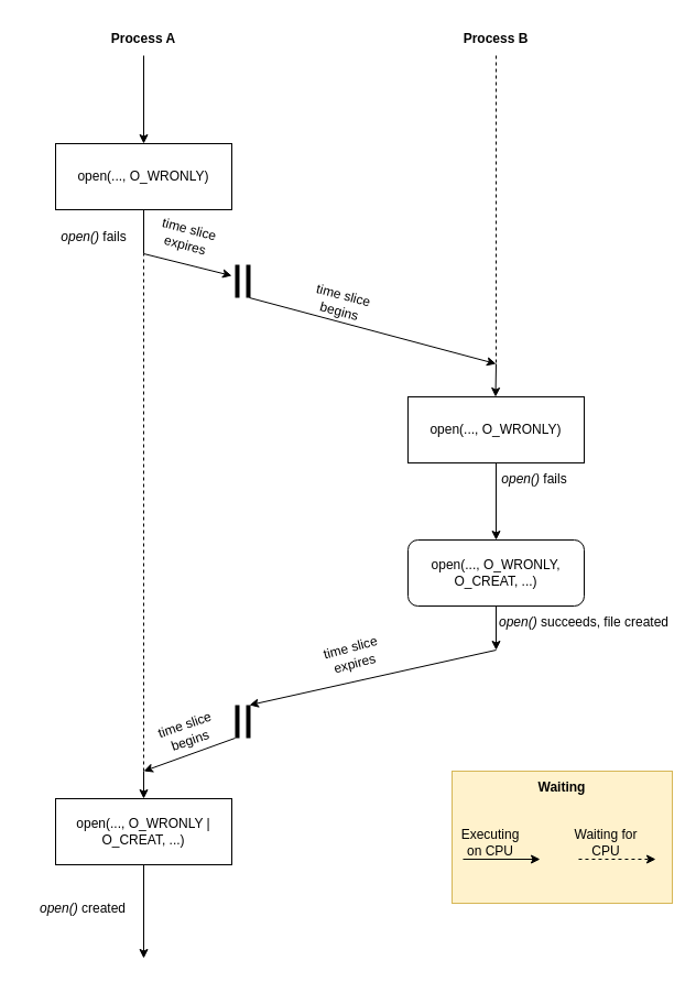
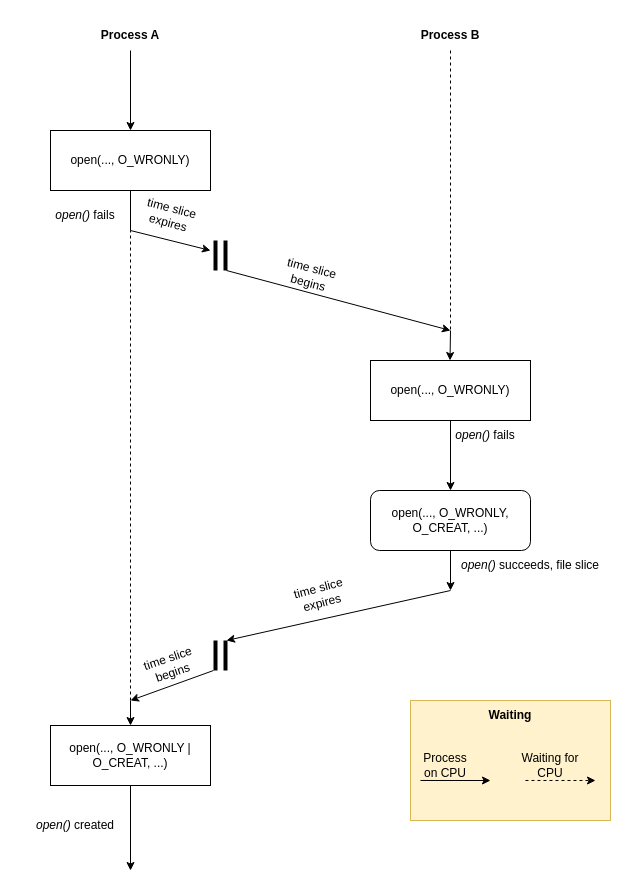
- <mxCell id="29" value="&lt;i&gt;open() &lt;/i&gt;succeeds, file created" style="text;html=1;align=center;verticalAlign=middle;whiteSpace=wrap;rounded=0;" vertex="1" parent="1"><mxGeometry x="450" y="550" width="160" height="30" as="geometry" /></mxCell>
+ <mxCell id="29" value="&lt;i&gt;open() &lt;/i&gt;succeeds, file slice" style="text;html=1;align=center;verticalAlign=middle;whiteSpace=wrap;rounded=0;" vertex="1" parent="1"><mxGeometry x="450" y="550" width="160" height="30" as="geometry" /></mxCell>
- <mxCell id="33" value="Executing on CPU" style="text;html=1;align=center;verticalAlign=middle;whiteSpace=wrap;rounded=0;" vertex="1" parent="1"><mxGeometry x="415" y="750" width="60" height="30" as="geometry" /></mxCell>
+ <mxCell id="33" value="Process on CPU" style="text;html=1;align=center;verticalAlign=middle;whiteSpace=wrap;rounded=0;" vertex="1" parent="1"><mxGeometry x="415" y="750" width="60" height="30" as="geometry" /></mxCell>
